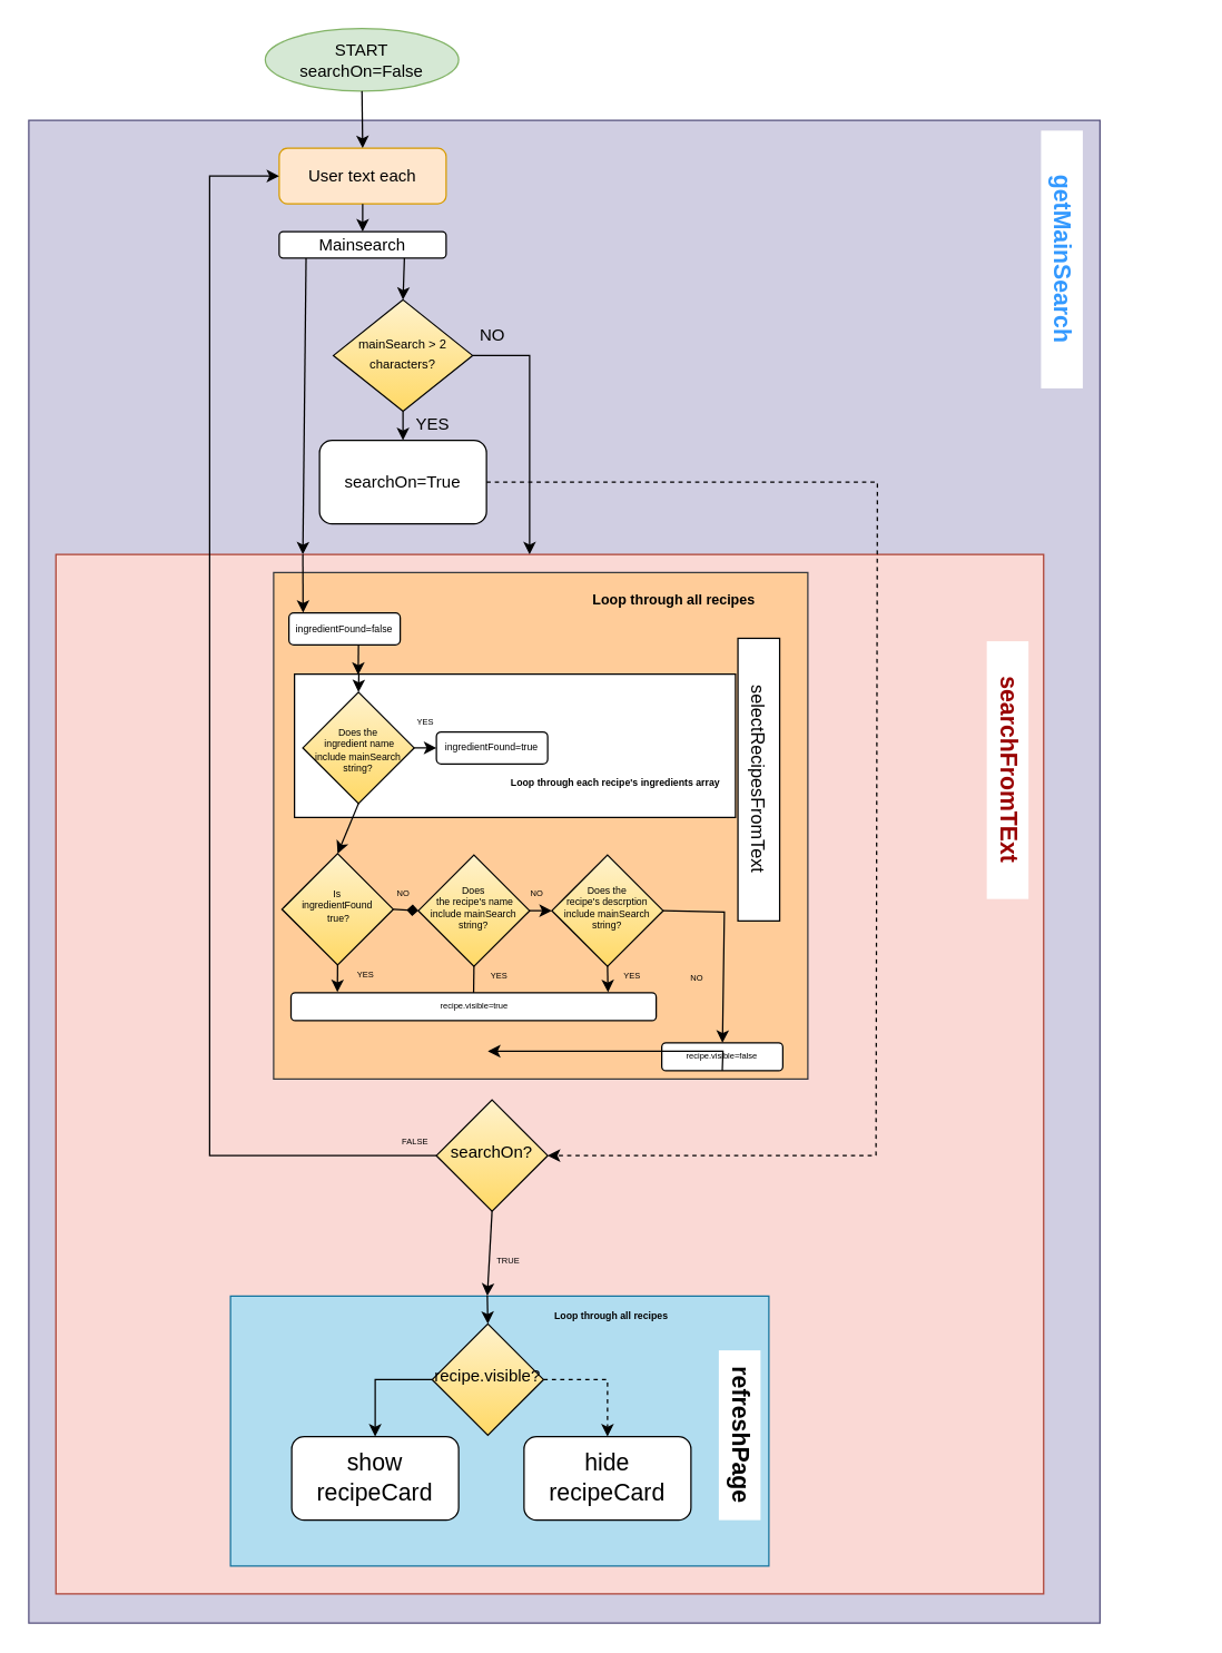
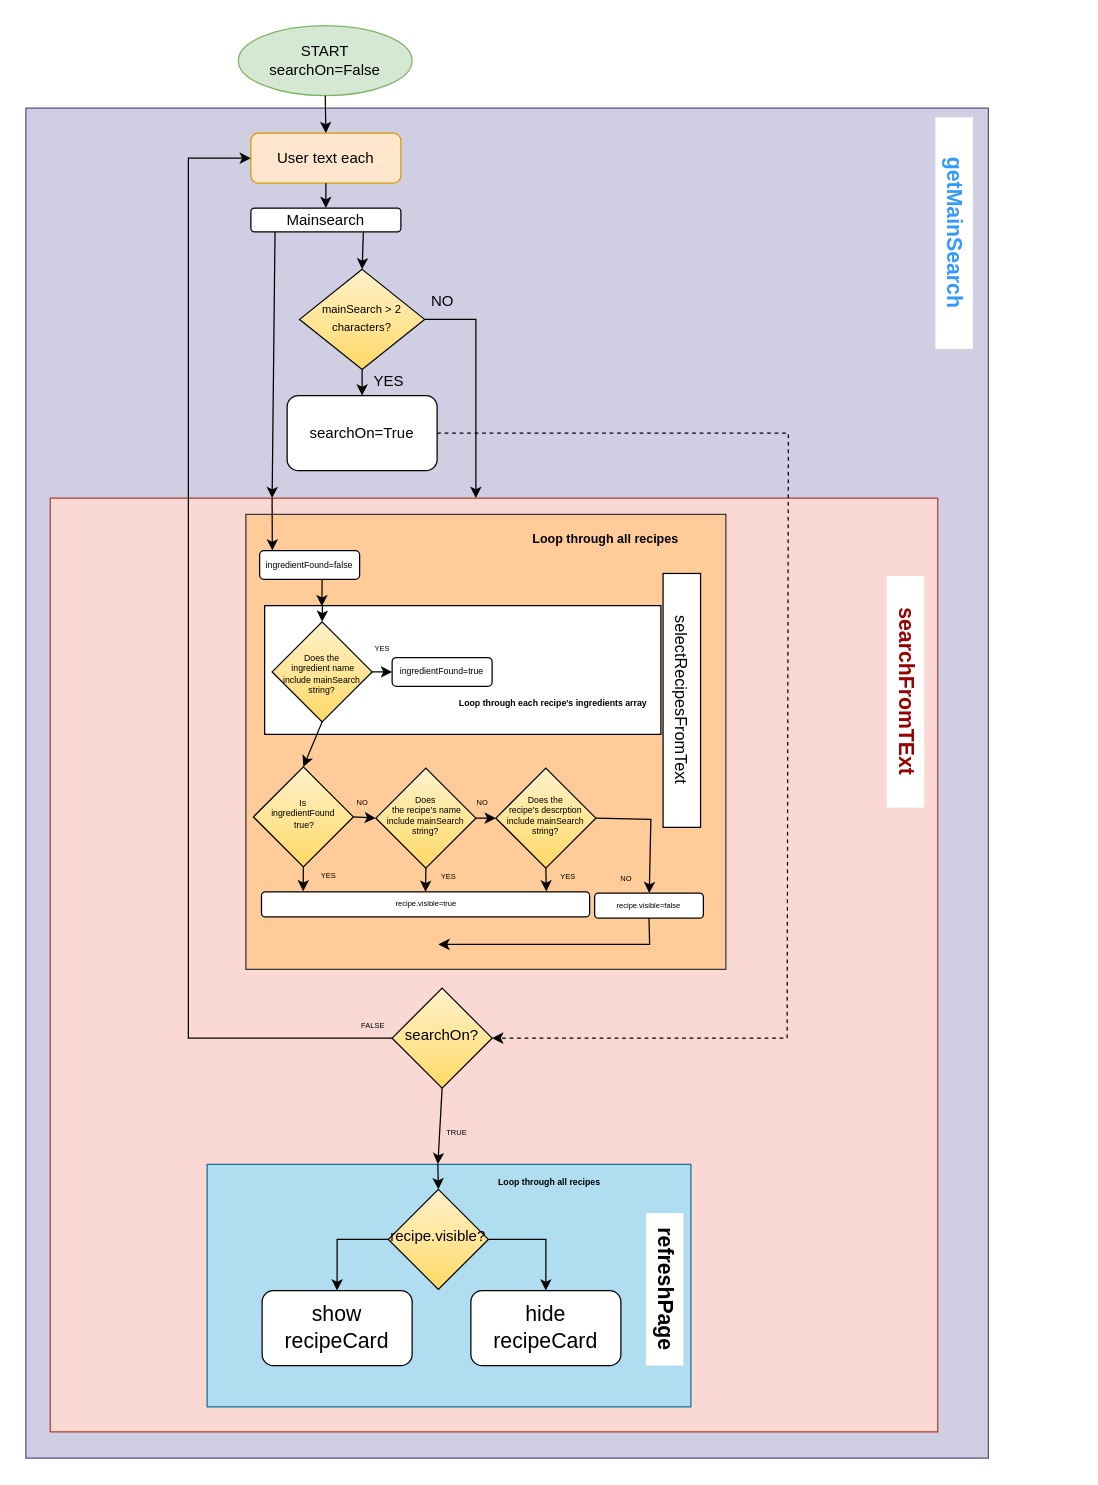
- <mxCell id="6" value="&lt;div&gt;START&lt;/div&gt;&lt;div&gt;searchOn=False&lt;/div&gt;" style="ellipse;whiteSpace=wrap;html=1;fillColor=#d5e8d4;strokeColor=#82b366;" parent="1" vertex="1"><mxGeometry x="190" y="20" width="139" height="45" as="geometry" /></mxCell>
+ <mxCell id="6" value="&lt;div&gt;START&lt;/div&gt;&lt;div&gt;searchOn=False&lt;/div&gt;" style="ellipse;whiteSpace=wrap;html=1;fillColor=#d5e8d4;strokeColor=#82b366;" parent="1" vertex="1"><mxGeometry x="190" y="20" width="139" height="56" as="geometry" /></mxCell>
- <mxCell id="30" value="" style="endArrow=diamond;html=1;rounded=0;fontSize=6;exitX=1;exitY=0.5;exitDx=0;exitDy=0;entryX=0;entryY=0.5;entryDx=0;entryDy=0;" parent="1" source="27" target="29" edge="1"><mxGeometry width="50" height="50" relative="1" as="geometry"><mxPoint x="309" y="726" as="sourcePoint" /><mxPoint x="359" y="676" as="targetPoint" /></mxGeometry></mxCell>
+ <mxCell id="30" value="" style="endArrow=classic;html=1;rounded=0;fontSize=6;exitX=1;exitY=0.5;exitDx=0;exitDy=0;entryX=0;entryY=0.5;entryDx=0;entryDy=0;" parent="1" source="27" target="29" edge="1"><mxGeometry width="50" height="50" relative="1" as="geometry"><mxPoint x="309" y="726" as="sourcePoint" /><mxPoint x="359" y="676" as="targetPoint" /></mxGeometry></mxCell>
- <mxCell id="34" value="" style="endArrow=none;html=1;rounded=0;fontSize=7;entryX=0.5;entryY=0;entryDx=0;entryDy=0;exitX=0.5;exitY=1;exitDx=0;exitDy=0;" parent="1" source="29" target="41" edge="1"><mxGeometry width="50" height="50" relative="1" as="geometry"><mxPoint x="347.04" y="752" as="sourcePoint" /><mxPoint x="347.16" y="768.885" as="targetPoint" /></mxGeometry></mxCell>
+ <mxCell id="34" value="" style="endArrow=classic;html=1;rounded=0;fontSize=7;entryX=0.5;entryY=0;entryDx=0;entryDy=0;exitX=0.5;exitY=1;exitDx=0;exitDy=0;" parent="1" source="29" target="41" edge="1"><mxGeometry width="50" height="50" relative="1" as="geometry"><mxPoint x="347.04" y="752" as="sourcePoint" /><mxPoint x="347.16" y="768.885" as="targetPoint" /></mxGeometry></mxCell>
- <mxCell id="42" value="recipe.visible=false" style="rounded=1;whiteSpace=wrap;html=1;fontSize=6;strokeWidth=1;" parent="1" vertex="1"><mxGeometry x="475" y="749" width="87" height="20" as="geometry" /></mxCell>
+ <mxCell id="42" value="recipe.visible=false" style="rounded=1;whiteSpace=wrap;html=1;fontSize=6;strokeWidth=1;" parent="1" vertex="1"><mxGeometry x="475" y="714" width="87" height="20" as="geometry" /></mxCell>
- <mxCell id="62" value="" style="endArrow=classic;html=1;rounded=0;fontSize=17;entryX=0.5;entryY=0;entryDx=0;entryDy=0;exitX=1;exitY=0.5;exitDx=0;exitDy=0;dashed=1;" parent="1" source="57" target="60" edge="1"><mxGeometry width="50" height="50" relative="1" as="geometry"><mxPoint x="279" y="1085" as="sourcePoint" /><mxPoint x="329" y="1035" as="targetPoint" /><Array as="points"><mxPoint x="436" y="991" /></Array></mxGeometry></mxCell>
+ <mxCell id="62" value="" style="endArrow=classic;html=1;rounded=0;fontSize=17;entryX=0.5;entryY=0;entryDx=0;entryDy=0;exitX=1;exitY=0.5;exitDx=0;exitDy=0;" parent="1" source="57" target="60" edge="1"><mxGeometry width="50" height="50" relative="1" as="geometry"><mxPoint x="279" y="1085" as="sourcePoint" /><mxPoint x="329" y="1035" as="targetPoint" /><Array as="points"><mxPoint x="436" y="991" /></Array></mxGeometry></mxCell>
